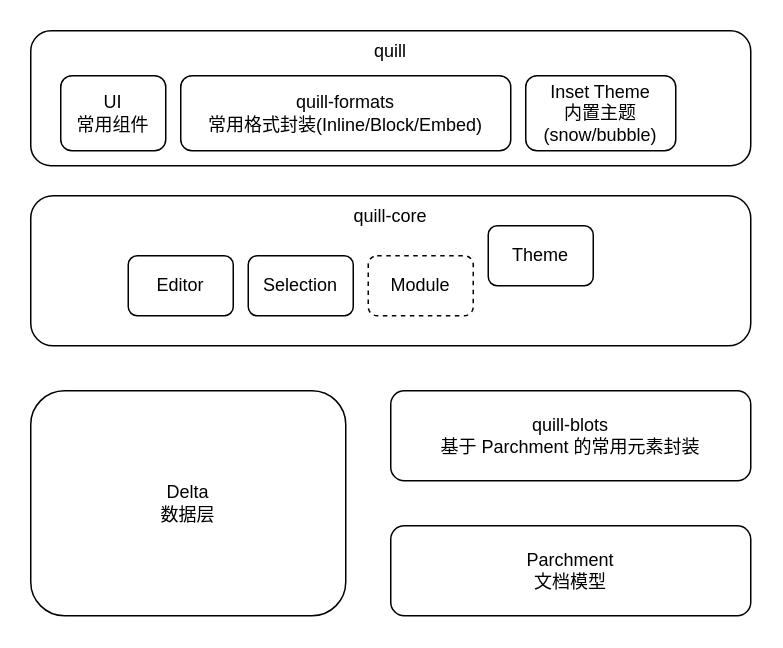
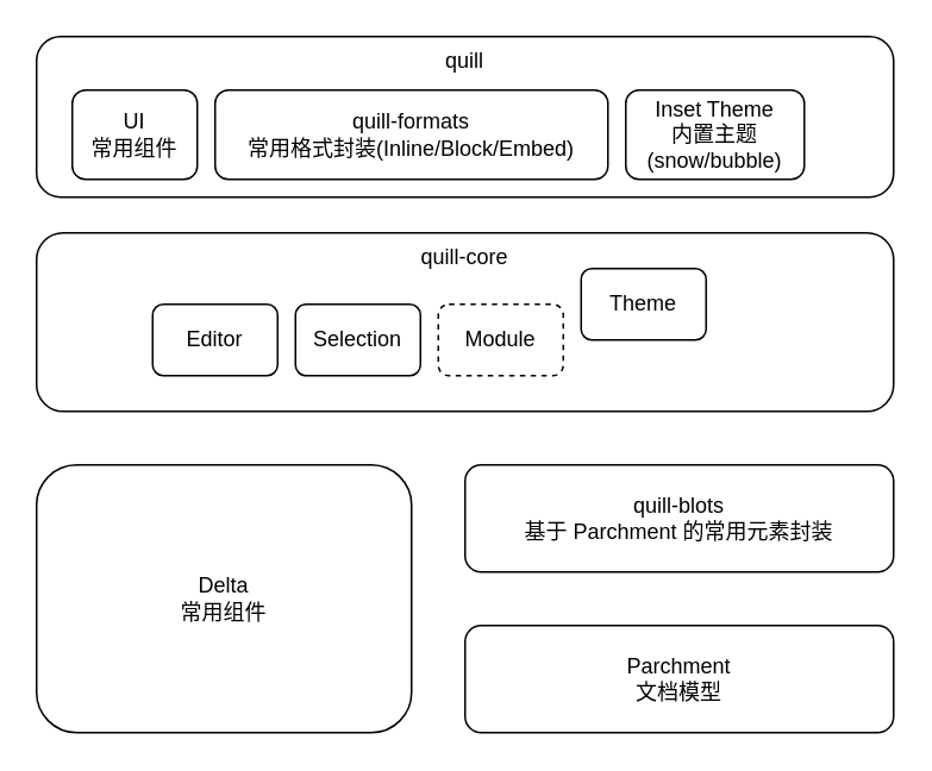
- <mxCell id="3" value="Delta&lt;br&gt;&lt;div class=&quot;lake-content&quot;&gt;&lt;span class=&quot;ne-text&quot;&gt;数据层&lt;/span&gt;&lt;/div&gt;" style="rounded=1;whiteSpace=wrap;html=1;" vertex="1" parent="1"><mxGeometry x="20" y="260" width="210" height="150" as="geometry" /></mxCell>
+ <mxCell id="3" value="Delta&lt;br&gt;&lt;div class=&quot;lake-content&quot;&gt;&lt;span class=&quot;ne-text&quot;&gt;常用组件&lt;/span&gt;&lt;/div&gt;" style="rounded=1;whiteSpace=wrap;html=1;" vertex="1" parent="1"><mxGeometry x="20" y="260" width="210" height="150" as="geometry" /></mxCell>
